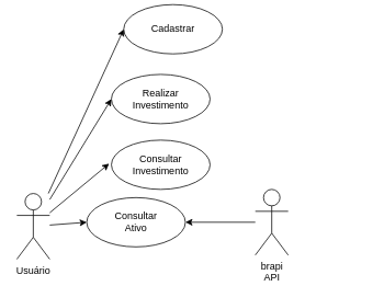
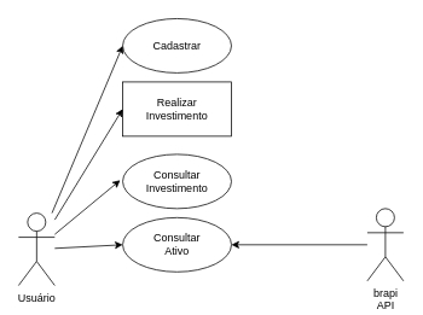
- <mxCell id="3" value="Cadastrar" style="ellipse;whiteSpace=wrap;html=1;" vertex="1" parent="1"><mxGeometry x="150" y="5" width="120" height="60" as="geometry" /></mxCell>
+ <mxCell id="3" value="Cadastrar" style="ellipse;whiteSpace=wrap;html=1;" vertex="1" parent="1"><mxGeometry x="135" y="20" width="120" height="60" as="geometry" /></mxCell>
- <mxCell id="4" value="Realizar&lt;div&gt;Investimento&lt;/div&gt;" style="ellipse;whiteSpace=wrap;html=1;" vertex="1" parent="1"><mxGeometry x="135" y="90" width="120" height="60" as="geometry" /></mxCell>
+ <mxCell id="4" value="Realizar&lt;div&gt;Investimento&lt;/div&gt;" style="whiteSpace=wrap;html=1;rounded=0;" vertex="1" parent="1"><mxGeometry x="135" y="90" width="120" height="60" as="geometry" /></mxCell>
- <mxCell id="6" value="Consultar&lt;div&gt;Ativo&lt;/div&gt;" style="ellipse;whiteSpace=wrap;html=1;" vertex="1" parent="1"><mxGeometry x="105" y="240" width="120" height="60" as="geometry" /></mxCell>
+ <mxCell id="6" value="Consultar&lt;div&gt;Ativo&lt;/div&gt;" style="ellipse;whiteSpace=wrap;html=1;" vertex="1" parent="1"><mxGeometry x="135" y="240" width="120" height="60" as="geometry" /></mxCell>
- <mxCell id="7" value="brapi&lt;div&gt;API&lt;/div&gt;" style="shape=umlActor;verticalLabelPosition=bottom;verticalAlign=top;html=1;outlineConnect=0;" vertex="1" parent="1"><mxGeometry x="310" y="230" width="40" height="80" as="geometry" /></mxCell>
+ <mxCell id="7" value="brapi&lt;div&gt;API&lt;/div&gt;" style="shape=umlActor;verticalLabelPosition=bottom;verticalAlign=top;html=1;outlineConnect=0;" vertex="1" parent="1"><mxGeometry x="405" y="230" width="40" height="80" as="geometry" /></mxCell>
